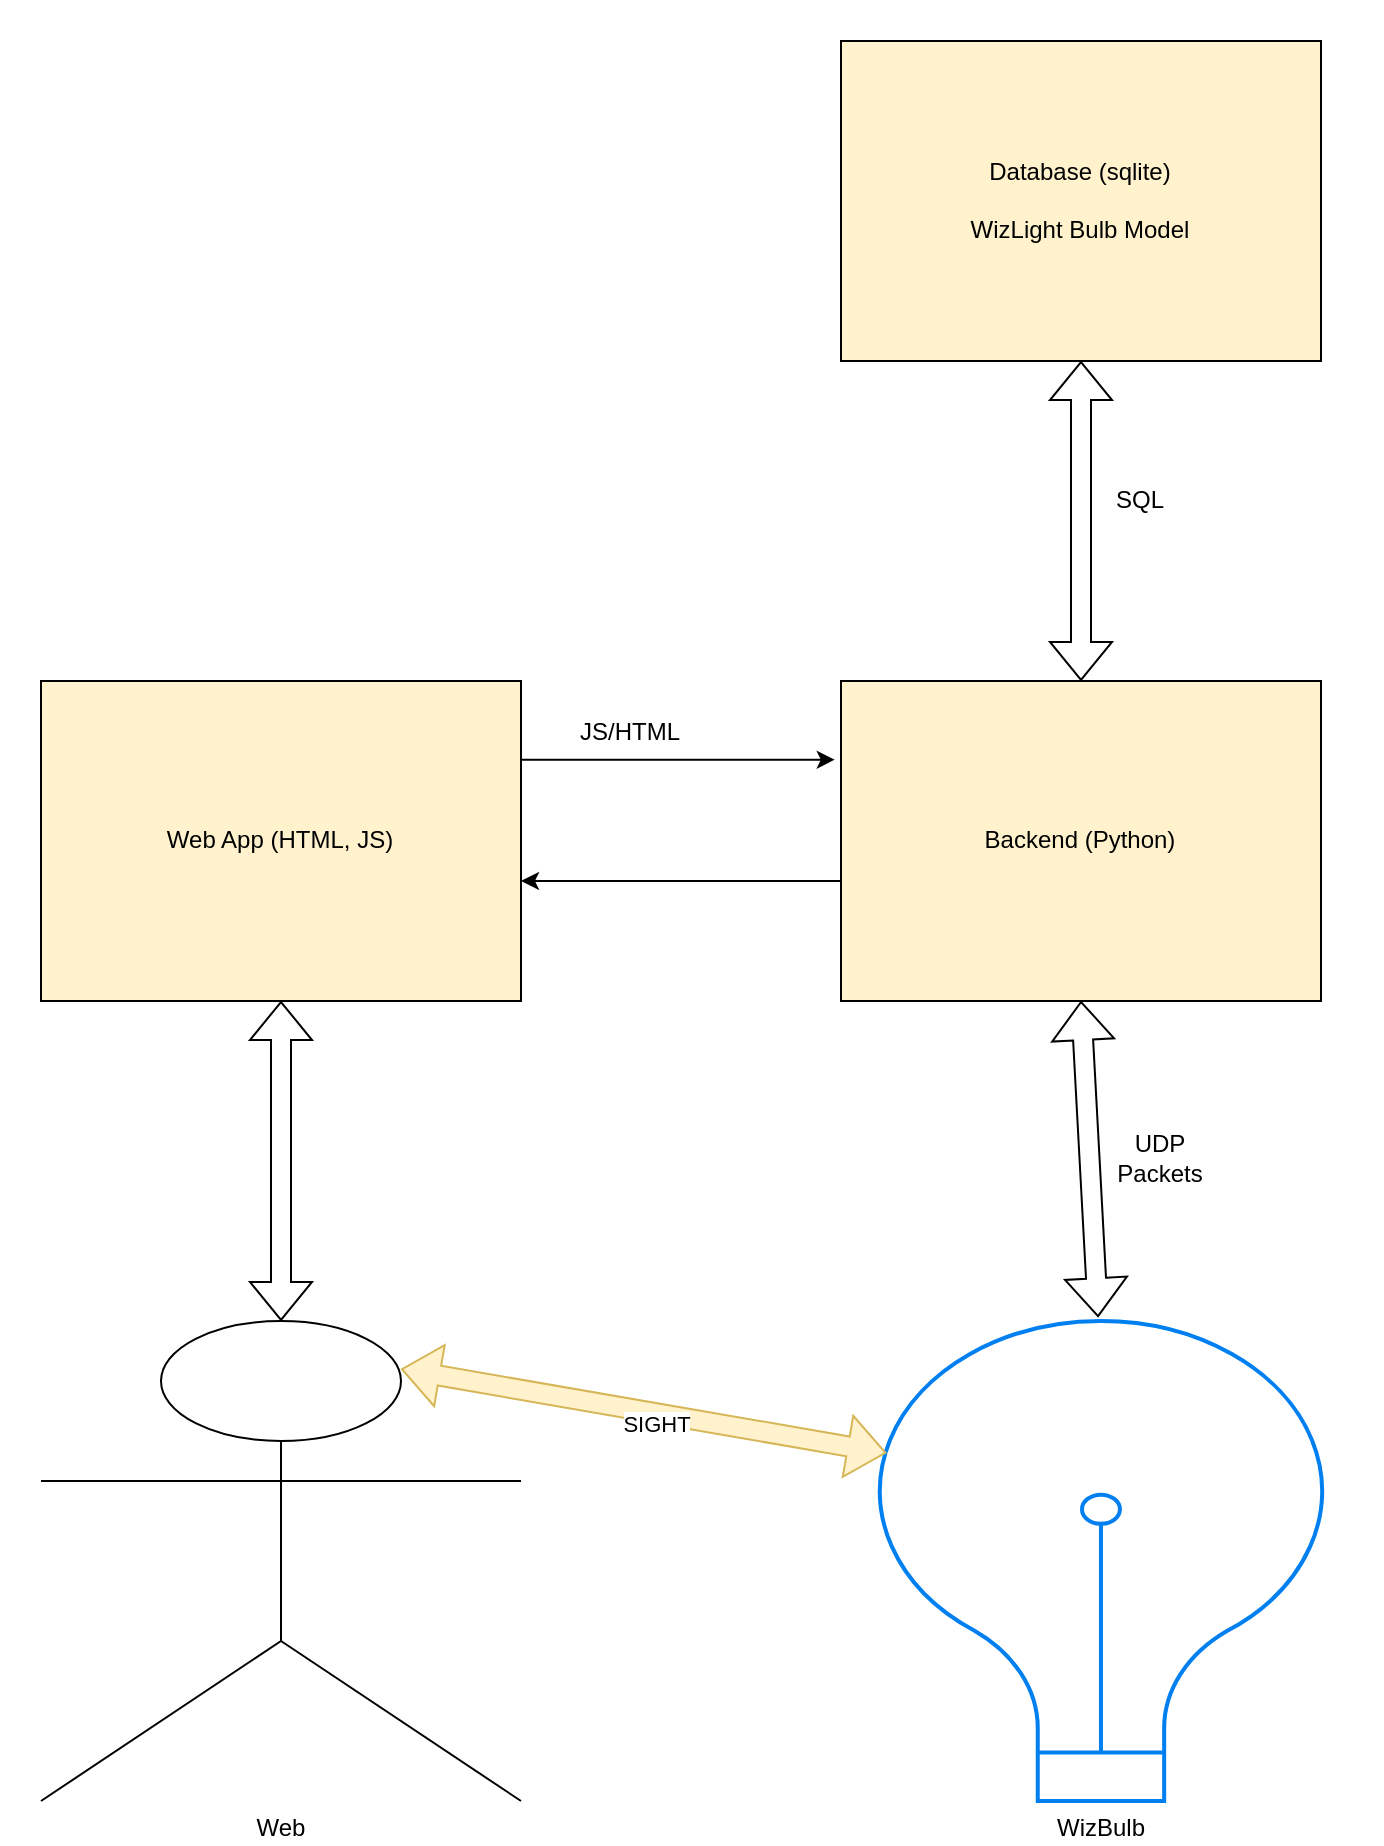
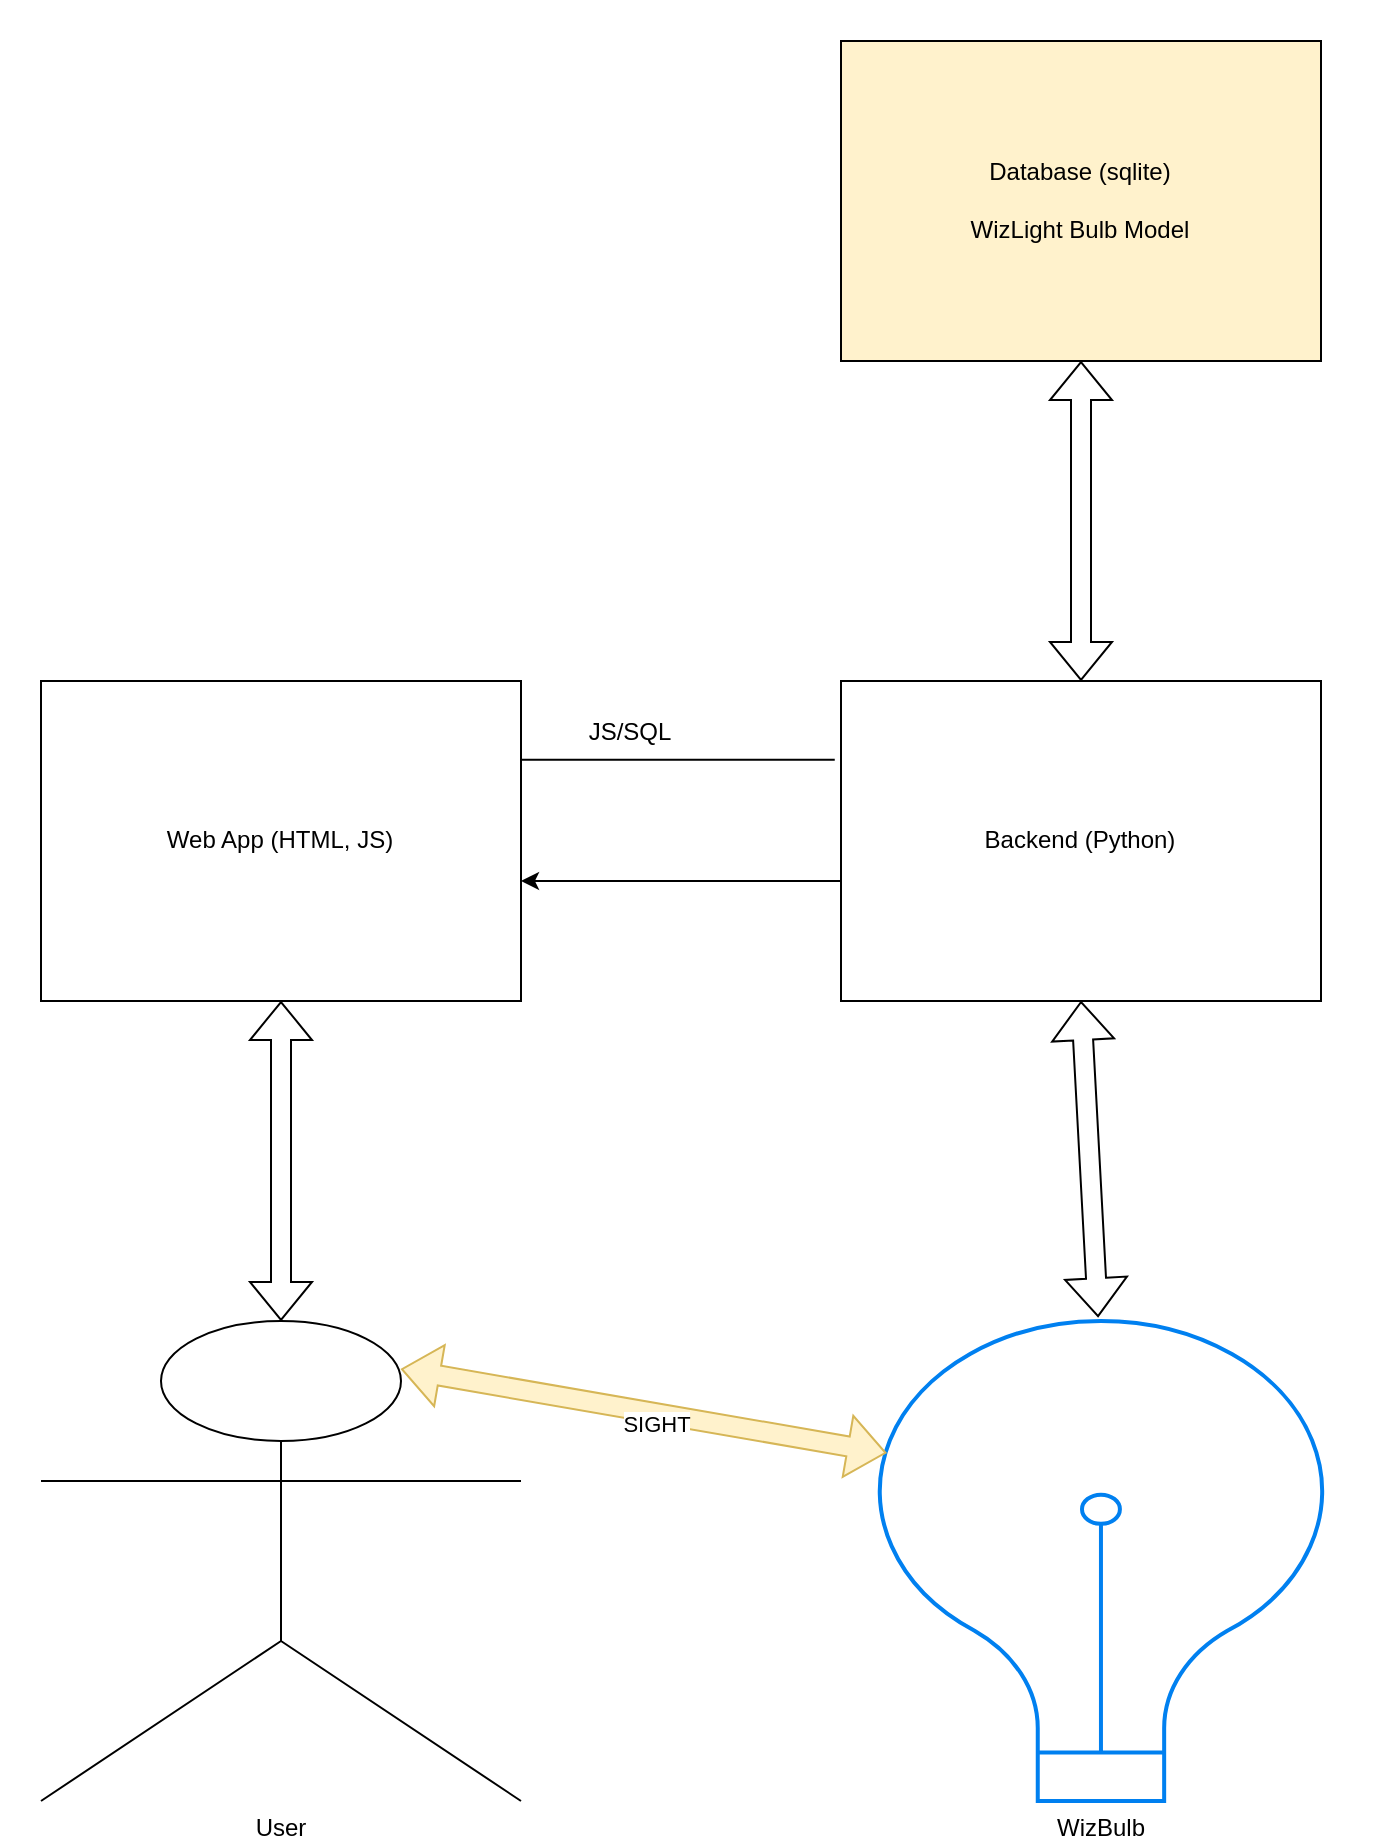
- <mxCell id="16" value="SQL" style="text;html=1;align=center;verticalAlign=middle;whiteSpace=wrap;rounded=0;" parent="1" vertex="1"><mxGeometry x="540" y="230" width="60" height="40" as="geometry" /></mxCell>
- <mxCell id="15" value="JS/HTML" style="text;html=1;align=center;verticalAlign=middle;whiteSpace=wrap;rounded=0;" parent="1" vertex="1"><mxGeometry x="285" y="351" width="60" height="30" as="geometry" /></mxCell>
+ <mxCell id="15" value="JS/SQL" style="text;html=1;align=center;verticalAlign=middle;whiteSpace=wrap;rounded=0;" parent="1" vertex="1"><mxGeometry x="285" y="351" width="60" height="30" as="geometry" /></mxCell>
- <mxCell id="14" style="edgeStyle=orthogonalEdgeStyle;rounded=0;orthogonalLoop=1;jettySize=auto;html=1;entryX=-0.013;entryY=0.246;entryDx=0;entryDy=0;entryPerimeter=0;" parent="1" source="2" target="4" edge="1"><mxGeometry relative="1" as="geometry"><Array as="points"><mxPoint x="340" y="380" /></Array></mxGeometry></mxCell>
+ <mxCell id="14" style="edgeStyle=orthogonalEdgeStyle;rounded=0;orthogonalLoop=1;jettySize=auto;html=1;entryX=-0.013;entryY=0.246;entryDx=0;entryDy=0;entryPerimeter=0;endArrow=none;" parent="1" source="2" target="4" edge="1"><mxGeometry relative="1" as="geometry"><Array as="points"><mxPoint x="340" y="380" /></Array></mxGeometry></mxCell>
- <mxCell id="2" value="Web App (HTML, JS)" style="rounded=0;whiteSpace=wrap;html=1;fillColor=#fff2cc;" parent="1" vertex="1"><mxGeometry x="20" y="340" width="240" height="160" as="geometry" /></mxCell>
+ <mxCell id="2" value="Web App (HTML, JS)" style="rounded=0;whiteSpace=wrap;html=1;" parent="1" vertex="1"><mxGeometry x="20" y="340" width="240" height="160" as="geometry" /></mxCell>
- <mxCell id="4" value="Backend (Python)" style="rounded=0;whiteSpace=wrap;html=1;fillColor=#fff2cc;" parent="1" vertex="1"><mxGeometry x="420" y="340" width="240" height="160" as="geometry" /></mxCell>
+ <mxCell id="4" value="Backend (Python)" style="rounded=0;whiteSpace=wrap;html=1;" parent="1" vertex="1"><mxGeometry x="420" y="340" width="240" height="160" as="geometry" /></mxCell>
- <mxCell id="13" value="UDP Packets" style="text;html=1;align=center;verticalAlign=middle;whiteSpace=wrap;rounded=0;" parent="1" vertex="1"><mxGeometry x="550" y="564" width="60" height="30" as="geometry" /></mxCell>
- <mxCell id="6" value="&lt;div&gt;Web&lt;/div&gt;" style="shape=umlActor;verticalLabelPosition=bottom;verticalAlign=top;html=1;outlineConnect=0;" parent="1" vertex="1"><mxGeometry x="20" y="660" width="240" height="240" as="geometry" /></mxCell>
+ <mxCell id="6" value="&lt;div&gt;User&lt;/div&gt;" style="shape=umlActor;verticalLabelPosition=bottom;verticalAlign=top;html=1;outlineConnect=0;" parent="1" vertex="1"><mxGeometry x="20" y="660" width="240" height="240" as="geometry" /></mxCell>
